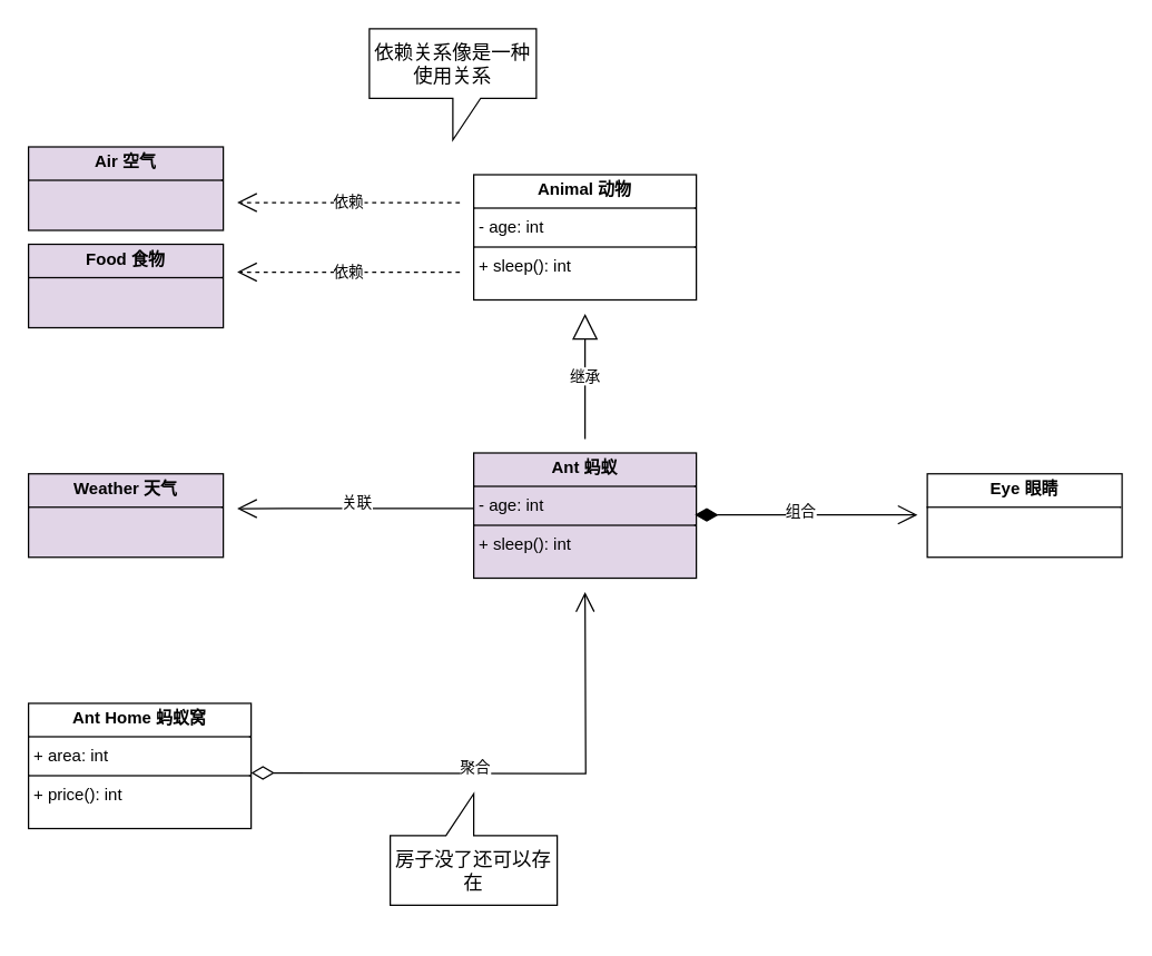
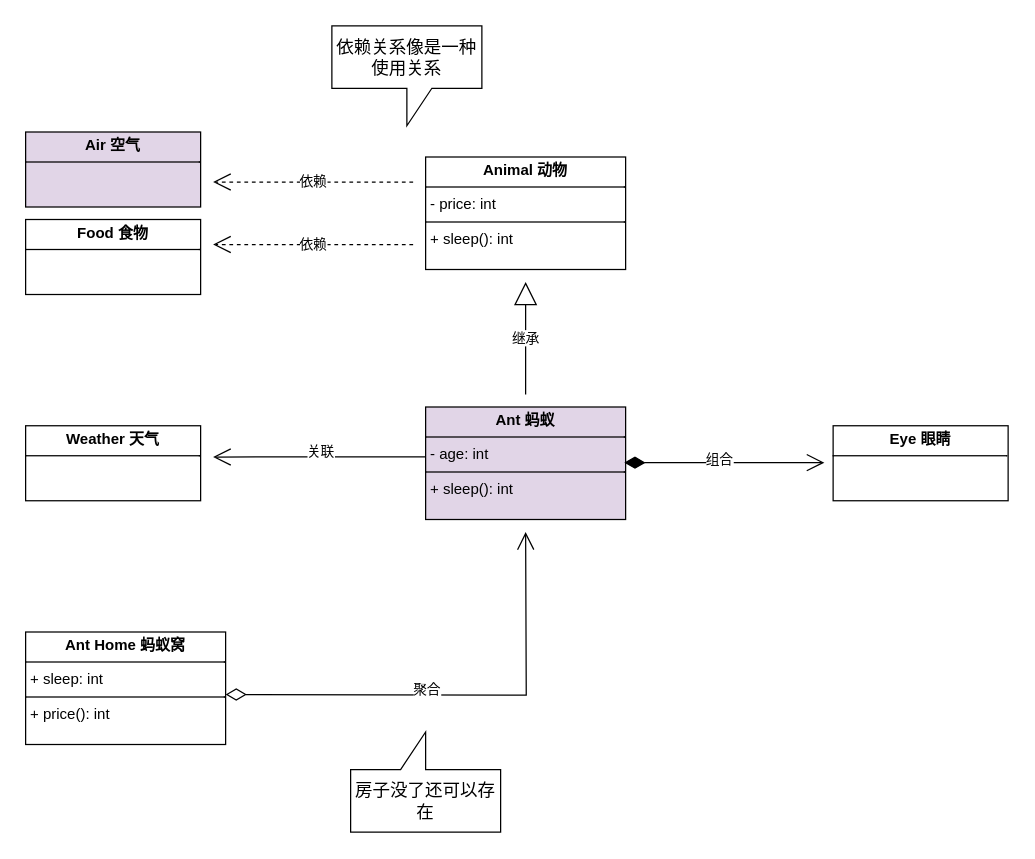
- <mxCell id="4" value="&lt;p style=&quot;margin:0px;margin-top:4px;text-align:center;&quot;&gt;&lt;b&gt;Animal 动物&lt;/b&gt;&lt;/p&gt;&lt;hr size=&quot;1&quot; style=&quot;border-style:solid;&quot;&gt;&lt;p style=&quot;margin:0px;margin-left:4px;&quot;&gt;- age: int&lt;/p&gt;&lt;hr size=&quot;1&quot; style=&quot;border-style:solid;&quot;&gt;&lt;p style=&quot;margin:0px;margin-left:4px;&quot;&gt;+ sleep(): int&lt;/p&gt;" style="verticalAlign=top;align=left;overflow=fill;html=1;whiteSpace=wrap;" vertex="1" parent="1"><mxGeometry x="340" y="125" width="160" height="90" as="geometry" /></mxCell>
+ <mxCell id="4" value="&lt;p style=&quot;margin:0px;margin-top:4px;text-align:center;&quot;&gt;&lt;b&gt;Animal 动物&lt;/b&gt;&lt;/p&gt;&lt;hr size=&quot;1&quot; style=&quot;border-style:solid;&quot;&gt;&lt;p style=&quot;margin:0px;margin-left:4px;&quot;&gt;- price: int&lt;/p&gt;&lt;hr size=&quot;1&quot; style=&quot;border-style:solid;&quot;&gt;&lt;p style=&quot;margin:0px;margin-left:4px;&quot;&gt;+ sleep(): int&lt;/p&gt;" style="verticalAlign=top;align=left;overflow=fill;html=1;whiteSpace=wrap;" vertex="1" parent="1"><mxGeometry x="340" y="125" width="160" height="90" as="geometry" /></mxCell>
- <mxCell id="3" value="&lt;p style=&quot;margin:0px;margin-top:4px;text-align:center;&quot;&gt;&lt;b&gt;Food 食物&lt;/b&gt;&lt;/p&gt;&lt;hr size=&quot;1&quot; style=&quot;border-style:solid;&quot;&gt;&lt;div style=&quot;height:2px;&quot;&gt;&lt;/div&gt;" style="verticalAlign=top;align=left;overflow=fill;html=1;whiteSpace=wrap;fillColor=#e1d5e7;" vertex="1" parent="1"><mxGeometry x="20" y="175" width="140" height="60" as="geometry" /></mxCell>
+ <mxCell id="3" value="&lt;p style=&quot;margin:0px;margin-top:4px;text-align:center;&quot;&gt;&lt;b&gt;Food 食物&lt;/b&gt;&lt;/p&gt;&lt;hr size=&quot;1&quot; style=&quot;border-style:solid;&quot;&gt;&lt;div style=&quot;height:2px;&quot;&gt;&lt;/div&gt;" style="verticalAlign=top;align=left;overflow=fill;html=1;whiteSpace=wrap;" vertex="1" parent="1"><mxGeometry x="20" y="175" width="140" height="60" as="geometry" /></mxCell>
- <mxCell id="10" value="&lt;p style=&quot;margin:0px;margin-top:4px;text-align:center;&quot;&gt;&lt;b&gt;Weather 天气&lt;/b&gt;&lt;/p&gt;&lt;hr size=&quot;1&quot; style=&quot;border-style:solid;&quot;&gt;&lt;div style=&quot;height:2px;&quot;&gt;&lt;/div&gt;" style="verticalAlign=top;align=left;overflow=fill;html=1;whiteSpace=wrap;fillColor=#e1d5e7;" vertex="1" parent="1"><mxGeometry x="20" y="340" width="140" height="60" as="geometry" /></mxCell>
+ <mxCell id="10" value="&lt;p style=&quot;margin:0px;margin-top:4px;text-align:center;&quot;&gt;&lt;b&gt;Weather 天气&lt;/b&gt;&lt;/p&gt;&lt;hr size=&quot;1&quot; style=&quot;border-style:solid;&quot;&gt;&lt;div style=&quot;height:2px;&quot;&gt;&lt;/div&gt;" style="verticalAlign=top;align=left;overflow=fill;html=1;whiteSpace=wrap;" vertex="1" parent="1"><mxGeometry x="20" y="340" width="140" height="60" as="geometry" /></mxCell>
- <mxCell id="16" value="&lt;p style=&quot;margin:0px;margin-top:4px;text-align:center;&quot;&gt;&lt;b&gt;Ant Home 蚂蚁窝&lt;/b&gt;&lt;/p&gt;&lt;hr size=&quot;1&quot; style=&quot;border-style:solid;&quot;&gt;&lt;p style=&quot;margin:0px;margin-left:4px;&quot;&gt;+ area: int&lt;/p&gt;&lt;hr size=&quot;1&quot; style=&quot;border-style:solid;&quot;&gt;&lt;p style=&quot;margin:0px;margin-left:4px;&quot;&gt;+ price(): int&lt;/p&gt;" style="verticalAlign=top;align=left;overflow=fill;html=1;whiteSpace=wrap;" vertex="1" parent="1"><mxGeometry x="20" y="505" width="160" height="90" as="geometry" /></mxCell>
+ <mxCell id="16" value="&lt;p style=&quot;margin:0px;margin-top:4px;text-align:center;&quot;&gt;&lt;b&gt;Ant Home 蚂蚁窝&lt;/b&gt;&lt;/p&gt;&lt;hr size=&quot;1&quot; style=&quot;border-style:solid;&quot;&gt;&lt;p style=&quot;margin:0px;margin-left:4px;&quot;&gt;+ sleep: int&lt;/p&gt;&lt;hr size=&quot;1&quot; style=&quot;border-style:solid;&quot;&gt;&lt;p style=&quot;margin:0px;margin-left:4px;&quot;&gt;+ price(): int&lt;/p&gt;" style="verticalAlign=top;align=left;overflow=fill;html=1;whiteSpace=wrap;" vertex="1" parent="1"><mxGeometry x="20" y="505" width="160" height="90" as="geometry" /></mxCell>
- <mxCell id="19" value="房子没了还可以存在" style="shape=callout;whiteSpace=wrap;html=1;perimeter=calloutPerimeter;direction=west;fontSize=14;" vertex="1" parent="1"><mxGeometry x="280" y="570" width="120" height="80" as="geometry" /></mxCell>
+ <mxCell id="19" value="房子没了还可以存在" style="shape=callout;whiteSpace=wrap;html=1;perimeter=calloutPerimeter;direction=west;fontSize=14;" vertex="1" parent="1"><mxGeometry x="280" y="585" width="120" height="80" as="geometry" /></mxCell>
